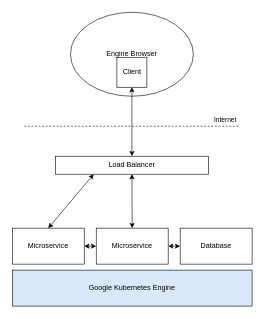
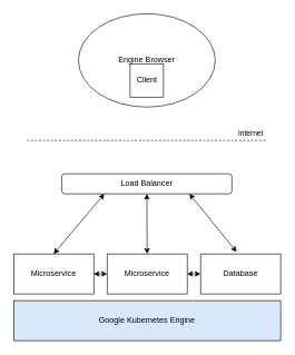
- <mxCell id="14" value="" style="endArrow=classic;startArrow=classic;html=1;entryX=0.5;entryY=1;entryDx=0;entryDy=0;exitX=0.5;exitY=0;exitDx=0;exitDy=0;" edge="1" parent="1" source="6" target="13"><mxGeometry width="50" height="50" relative="1" as="geometry"><mxPoint x="25" y="580" as="sourcePoint" /><mxPoint x="75" y="530" as="targetPoint" /></mxGeometry></mxCell>
- <mxCell id="6" value="Load Balancer" style="rounded=0;whiteSpace=wrap;html=1;" vertex="1" parent="1"><mxGeometry x="92" y="260" width="255" height="30" as="geometry" /></mxCell>
+ <mxCell id="6" value="Load Balancer" style="whiteSpace=wrap;html=1;rounded=1;" vertex="1" parent="1"><mxGeometry x="92" y="260" width="255" height="30" as="geometry" /></mxCell>
+ <mxCell id="9" value="" style="endArrow=classic;startArrow=classic;html=1;entryX=0.75;entryY=1;entryDx=0;entryDy=0;exitX=0.45;exitY=-0.05;exitDx=0;exitDy=0;exitPerimeter=0;" edge="1" parent="1" source="5" target="6"><mxGeometry width="50" height="50" relative="1" as="geometry"><mxPoint x="25" y="590" as="sourcePoint" /><mxPoint x="75" y="540" as="targetPoint" /></mxGeometry></mxCell>
